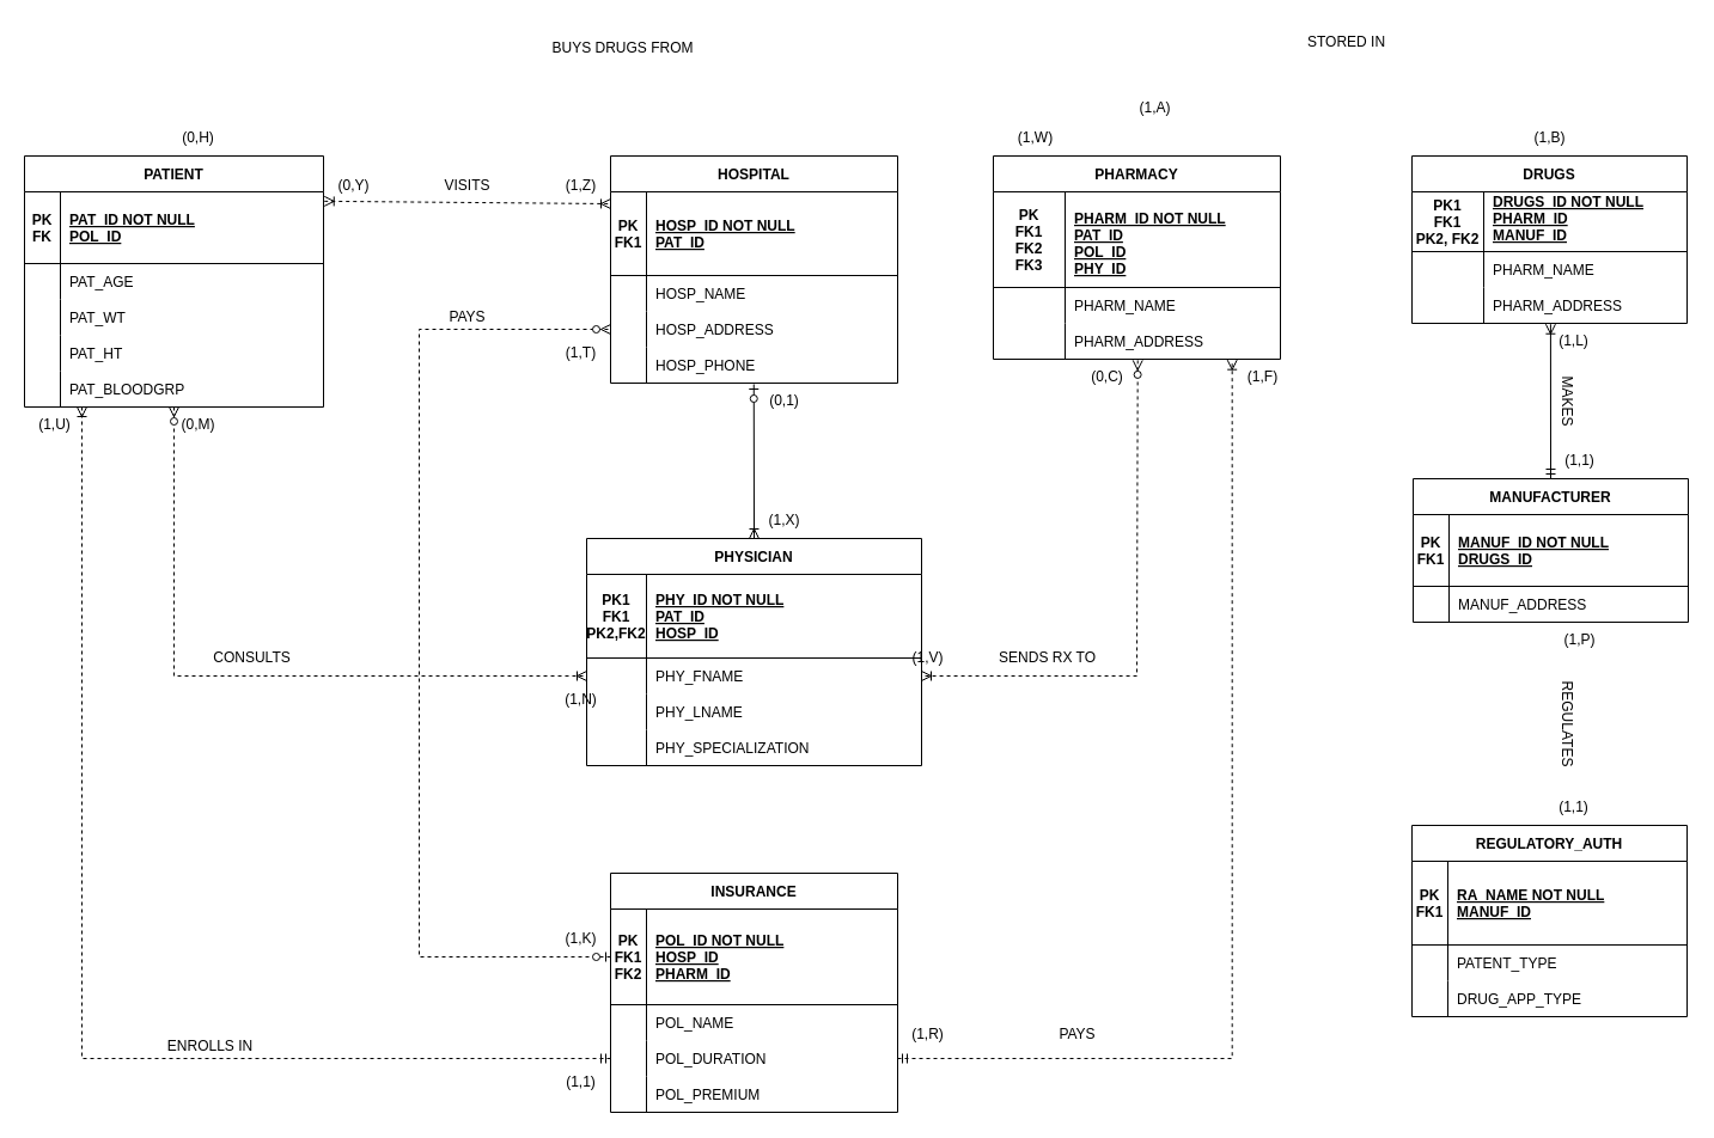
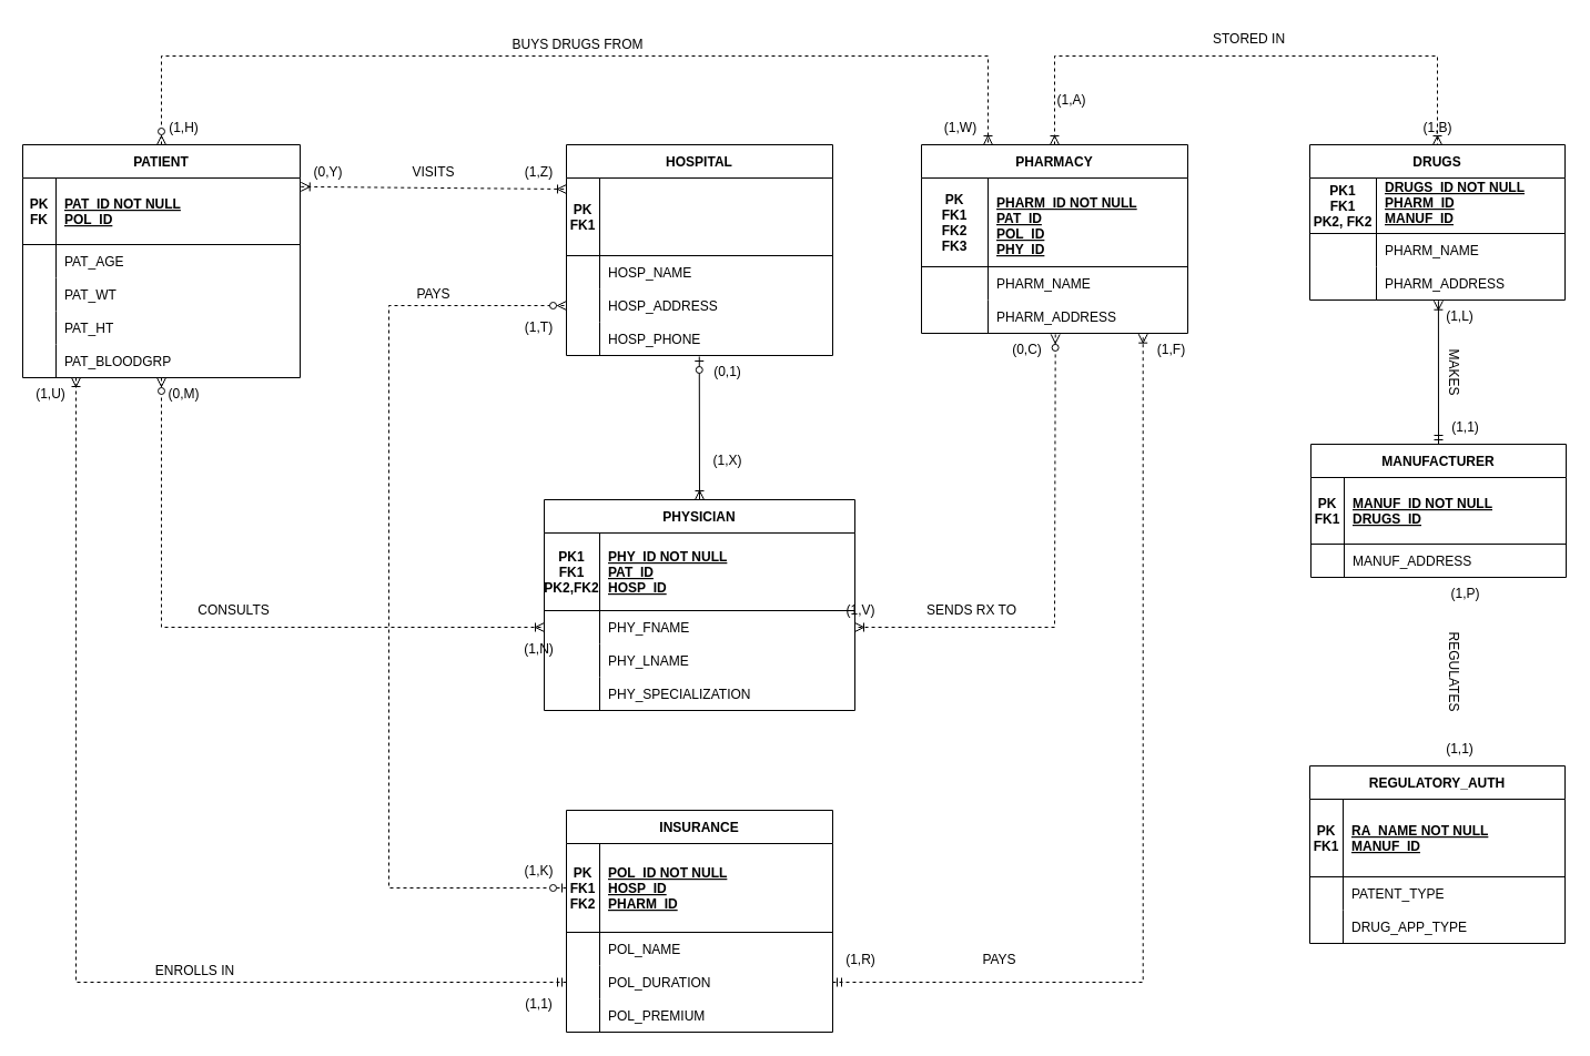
+ <mxCell id="123" value="" style="edgeStyle=orthogonalEdgeStyle;fontSize=12;html=1;endArrow=ERoneToMany;startArrow=ERzeroToMany;rounded=0;dashed=1;exitX=0.5;exitY=0;exitDx=0;exitDy=0;entryX=0.25;entryY=0;entryDx=0;entryDy=0;" edge="1" parent="1" source="28" target="53"><mxGeometry width="100" height="100" relative="1" as="geometry"><mxPoint x="280" y="20" as="sourcePoint" /><mxPoint x="380" y="-80" as="targetPoint" /><Array as="points"><mxPoint x="145" y="50" /><mxPoint x="890" y="50" /></Array></mxGeometry></mxCell>
+ <mxCell id="74" value="" style="edgeStyle=orthogonalEdgeStyle;fontSize=12;html=1;endArrow=ERoneToMany;startArrow=ERoneToMany;rounded=0;exitX=0.5;exitY=0;exitDx=0;exitDy=0;entryX=0.5;entryY=0;entryDx=0;entryDy=0;dashed=1;" parent="1" source="53" target="64" edge="1"><mxGeometry width="100" height="100" relative="1" as="geometry"><mxPoint x="1120" y="70" as="sourcePoint" /><mxPoint x="1220" y="-30" as="targetPoint" /><Array as="points"><mxPoint x="950" y="50" /><mxPoint x="1295" y="50" /></Array></mxGeometry></mxCell>
- <mxCell id="134" value="(0,H)" style="text;html=1;align=center;verticalAlign=middle;resizable=0;points=[];autosize=1;strokeColor=none;fillColor=none;" vertex="1" parent="1"><mxGeometry x="140" y="100" width="50" height="30" as="geometry" /></mxCell>
+ <mxCell id="134" value="(1,H)" style="text;html=1;align=center;verticalAlign=middle;resizable=0;points=[];autosize=1;strokeColor=none;fillColor=none;" vertex="1" parent="1"><mxGeometry x="140" y="100" width="50" height="30" as="geometry" /></mxCell>
- <mxCell id="18" value="HOSP_ID NOT NULL&#10;PAT_ID" style="shape=partialRectangle;overflow=hidden;connectable=0;fillColor=none;top=0;left=0;bottom=0;right=0;align=left;spacingLeft=6;fontStyle=5;" parent="16" vertex="1"><mxGeometry x="30" width="210" height="70" as="geometry"><mxRectangle width="210" height="70" as="alternateBounds" /></mxGeometry></mxCell>
- <mxCell id="49" value="(1,X)" style="text;html=1;align=center;verticalAlign=middle;resizable=0;points=[];autosize=1;strokeColor=none;fillColor=none;" parent="1" vertex="1"><mxGeometry x="630" y="420" width="50" height="30" as="geometry" /></mxCell>
+ <mxCell id="49" value="(1,X)" style="text;html=1;align=center;verticalAlign=middle;resizable=0;points=[];autosize=1;strokeColor=none;fillColor=none;" parent="1" vertex="1"><mxGeometry x="630" y="400" width="50" height="30" as="geometry" /></mxCell>
